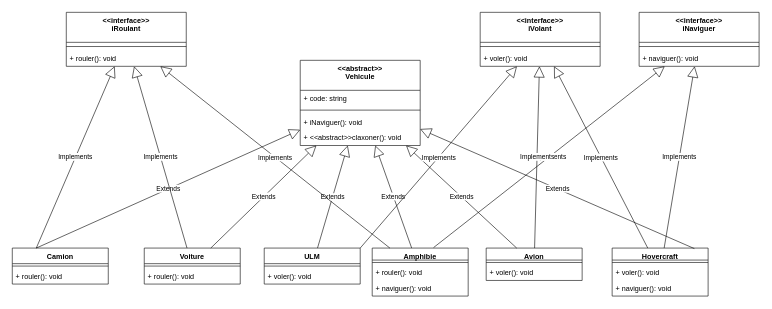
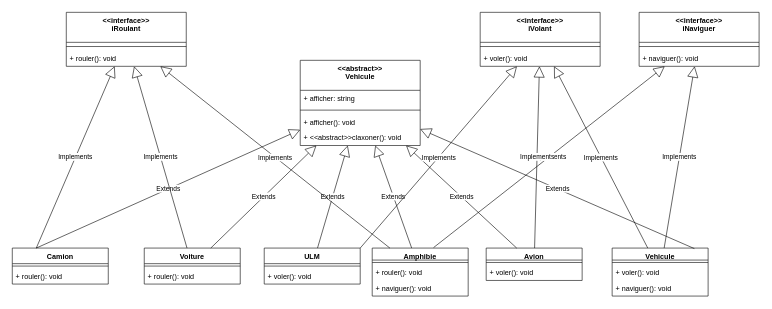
- <mxCell id="23" value="+ code: string" style="text;strokeColor=none;fillColor=none;align=left;verticalAlign=top;spacingLeft=4;spacingRight=4;overflow=hidden;rotatable=0;points=[[0,0.5],[1,0.5]];portConstraint=eastwest;" vertex="1" parent="22"><mxGeometry y="50" width="200" height="26" as="geometry" /></mxCell>
+ <mxCell id="23" value="+ afficher: string" style="text;strokeColor=none;fillColor=none;align=left;verticalAlign=top;spacingLeft=4;spacingRight=4;overflow=hidden;rotatable=0;points=[[0,0.5],[1,0.5]];portConstraint=eastwest;" vertex="1" parent="22"><mxGeometry y="50" width="200" height="26" as="geometry" /></mxCell>
- <mxCell id="25" value="+ iNaviguer(): void" style="text;strokeColor=none;fillColor=none;align=left;verticalAlign=top;spacingLeft=4;spacingRight=4;overflow=hidden;rotatable=0;points=[[0,0.5],[1,0.5]];portConstraint=eastwest;" vertex="1" parent="22"><mxGeometry y="90" width="200" height="26" as="geometry" /></mxCell>
+ <mxCell id="25" value="+ afficher(): void" style="text;strokeColor=none;fillColor=none;align=left;verticalAlign=top;spacingLeft=4;spacingRight=4;overflow=hidden;rotatable=0;points=[[0,0.5],[1,0.5]];portConstraint=eastwest;" vertex="1" parent="22"><mxGeometry y="90" width="200" height="26" as="geometry" /></mxCell>
- <mxCell id="18" value="Hovercraft" style="swimlane;fontStyle=1;align=center;verticalAlign=top;childLayout=stackLayout;horizontal=1;startSize=20;horizontalStack=0;resizeParent=1;resizeParentMax=0;resizeLast=0;collapsible=1;marginBottom=0;" vertex="1" parent="1"><mxGeometry x="1020" y="413" width="160" height="80" as="geometry" /></mxCell>
+ <mxCell id="18" value="Vehicule" style="swimlane;fontStyle=1;align=center;verticalAlign=top;childLayout=stackLayout;horizontal=1;startSize=20;horizontalStack=0;resizeParent=1;resizeParentMax=0;resizeLast=0;collapsible=1;marginBottom=0;" vertex="1" parent="1"><mxGeometry x="1020" y="413" width="160" height="80" as="geometry" /></mxCell>
